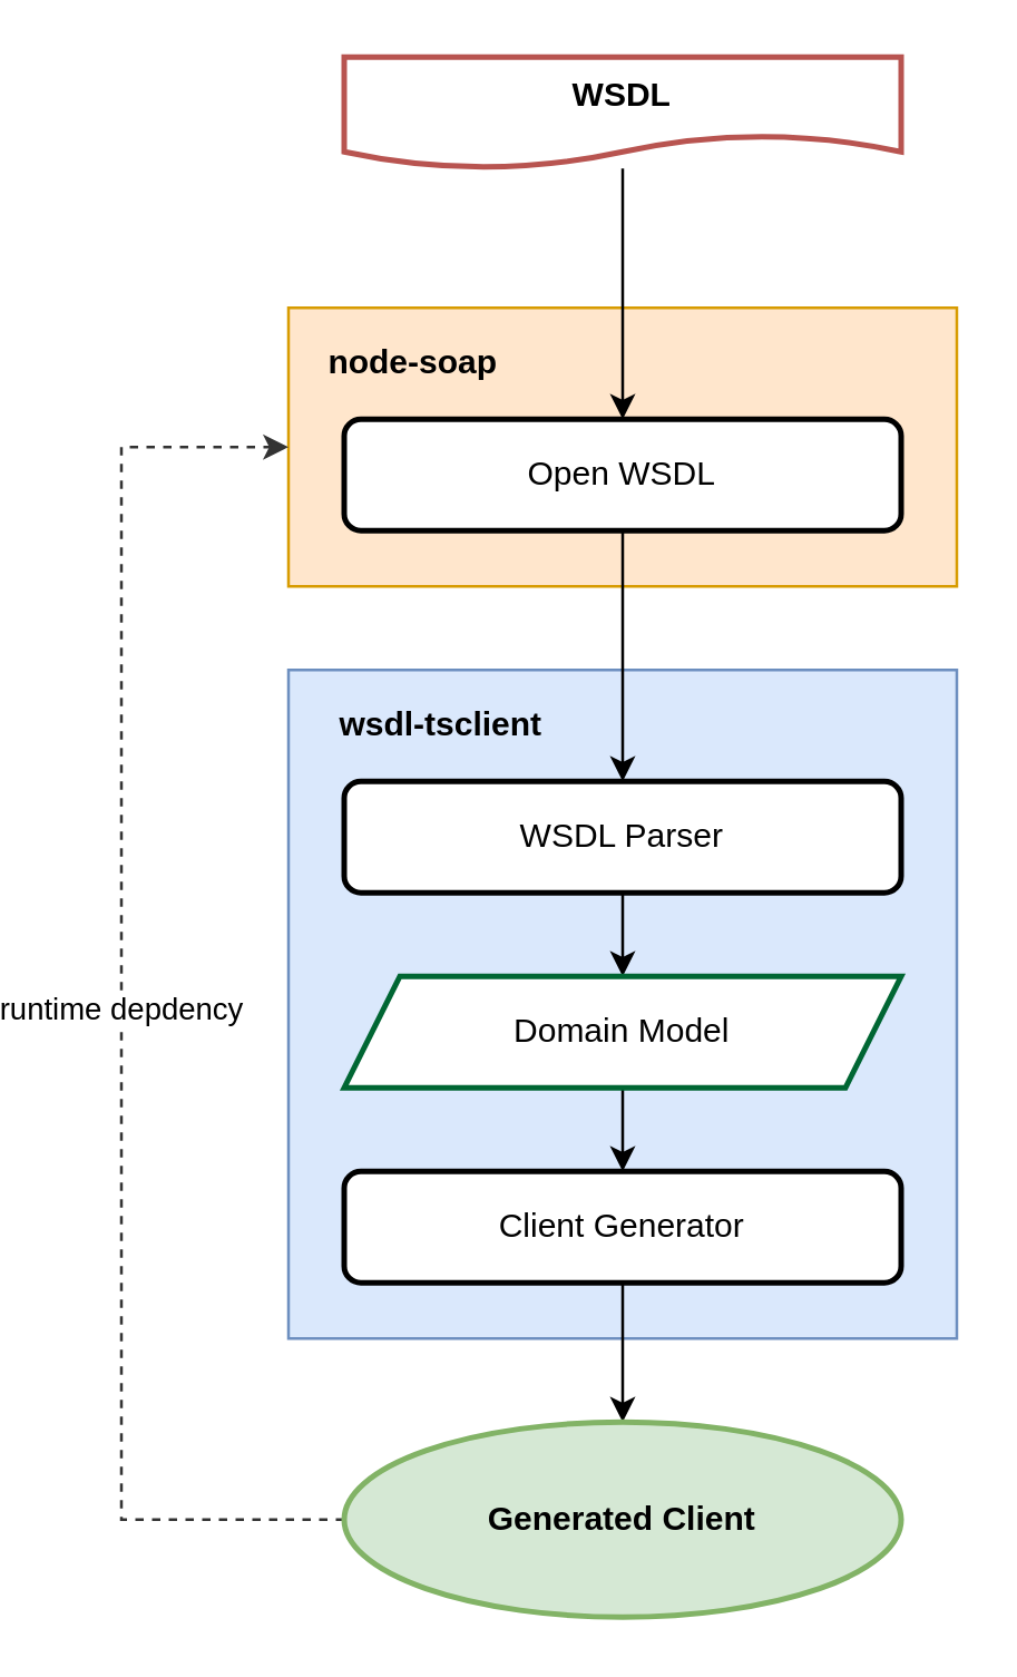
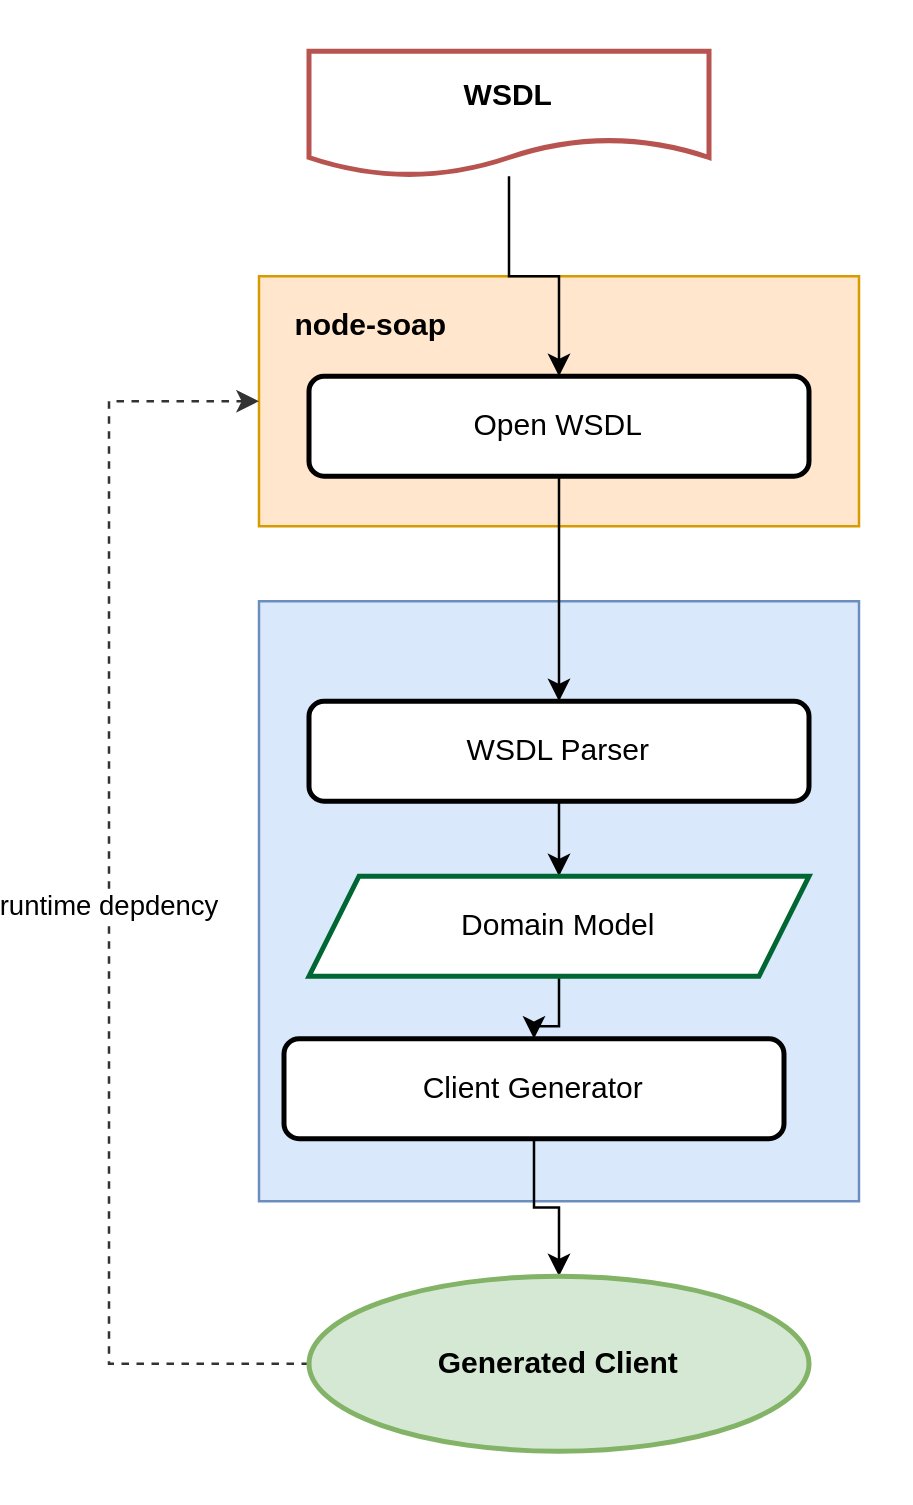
- <mxCell id="5" value="WSDL" style="shape=document;whiteSpace=wrap;html=1;boundedLbl=1;strokeColor=#b85450;strokeWidth=2;fontStyle=1" vertex="1" parent="1"><mxGeometry x="100" y="20" width="200" height="40" as="geometry" /></mxCell>
+ <mxCell id="5" value="WSDL" style="shape=document;whiteSpace=wrap;html=1;boundedLbl=1;strokeColor=#b85450;strokeWidth=2;fontStyle=1" vertex="1" parent="1"><mxGeometry x="100" y="20" width="160" height="50" as="geometry" /></mxCell>
- <mxCell id="17" value="wsdl-tsclient" style="text;html=1;strokeColor=none;fillColor=none;align=center;verticalAlign=middle;whiteSpace=wrap;rounded=0;fontStyle=1" vertex="1" parent="1"><mxGeometry x="90" y="250" width="90" height="20" as="geometry" /></mxCell>
- <mxCell id="11" value="Client Generator" style="rounded=1;whiteSpace=wrap;html=1;strokeWidth=2;" vertex="1" parent="1"><mxGeometry x="100" y="420" width="200" height="40" as="geometry" /></mxCell>
+ <mxCell id="11" value="Client Generator" style="rounded=1;whiteSpace=wrap;html=1;strokeWidth=2;" vertex="1" parent="1"><mxGeometry x="90" y="415" width="200" height="40" as="geometry" /></mxCell>
